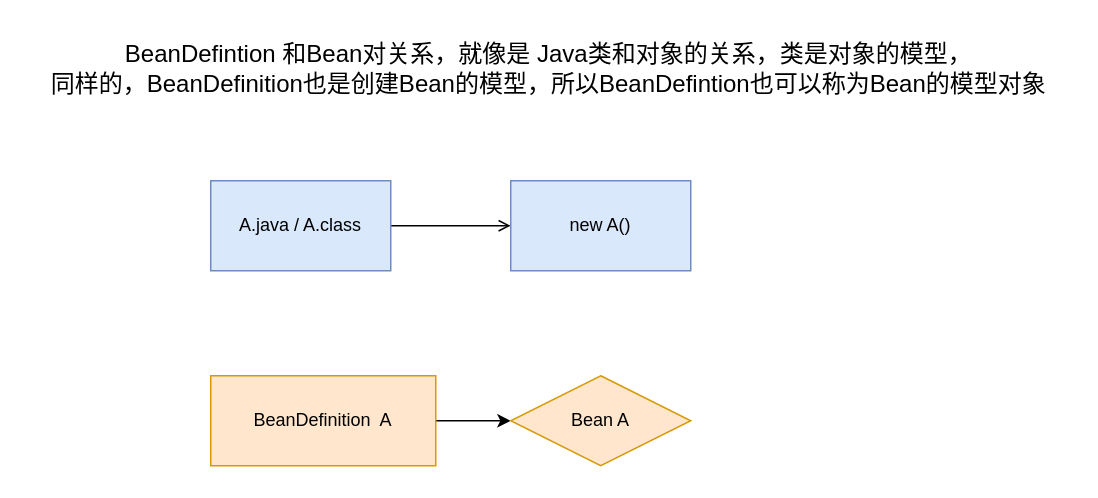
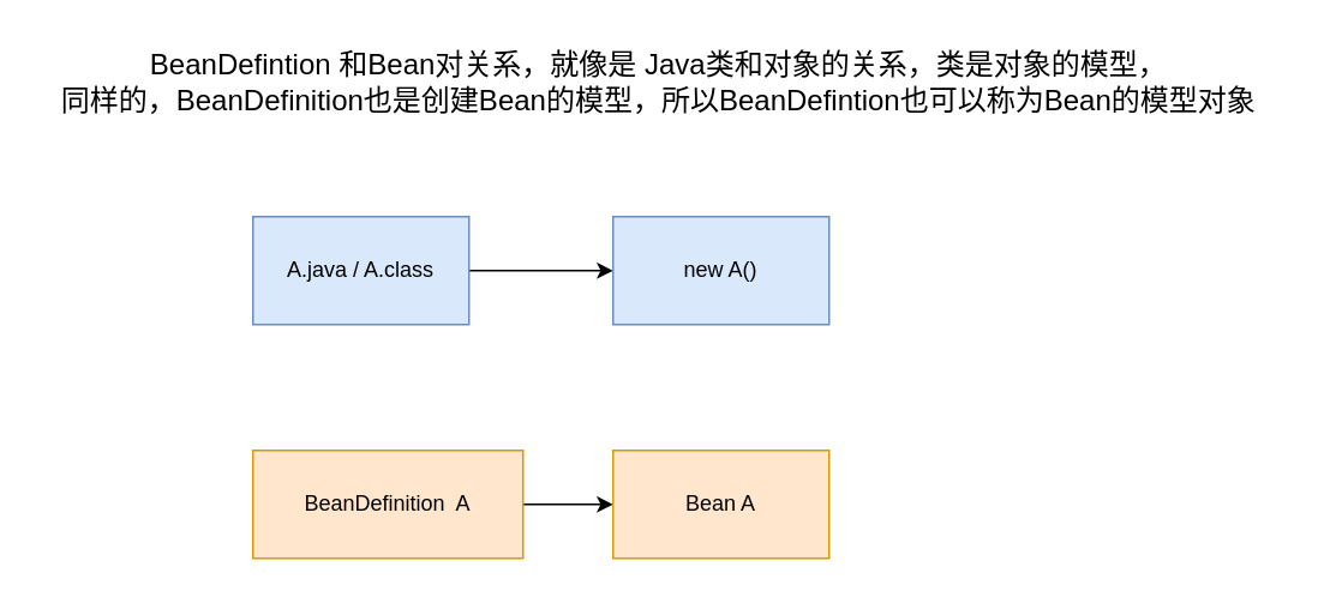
- <mxCell id="2" value="" style="edgeStyle=orthogonalEdgeStyle;rounded=0;orthogonalLoop=1;jettySize=auto;html=1;fontSize=16;endArrow=open;" parent="1" source="3" target="4" edge="1"><mxGeometry relative="1" as="geometry" /></mxCell>
+ <mxCell id="2" value="" style="edgeStyle=orthogonalEdgeStyle;rounded=0;orthogonalLoop=1;jettySize=auto;html=1;fontSize=16;" parent="1" source="3" target="4" edge="1"><mxGeometry relative="1" as="geometry" /></mxCell>
- <mxCell id="7" value="Bean A" style="rhombus;whiteSpace=wrap;html=1;shadow=0;fillColor=#ffe6cc;strokeColor=#d79b00;" parent="1" vertex="1"><mxGeometry x="340" y="250" width="120" height="60" as="geometry" /></mxCell>
+ <mxCell id="7" value="Bean A" style="rounded=0;whiteSpace=wrap;html=1;shadow=0;fillColor=#ffe6cc;strokeColor=#d79b00;" parent="1" vertex="1"><mxGeometry x="340" y="250" width="120" height="60" as="geometry" /></mxCell>
